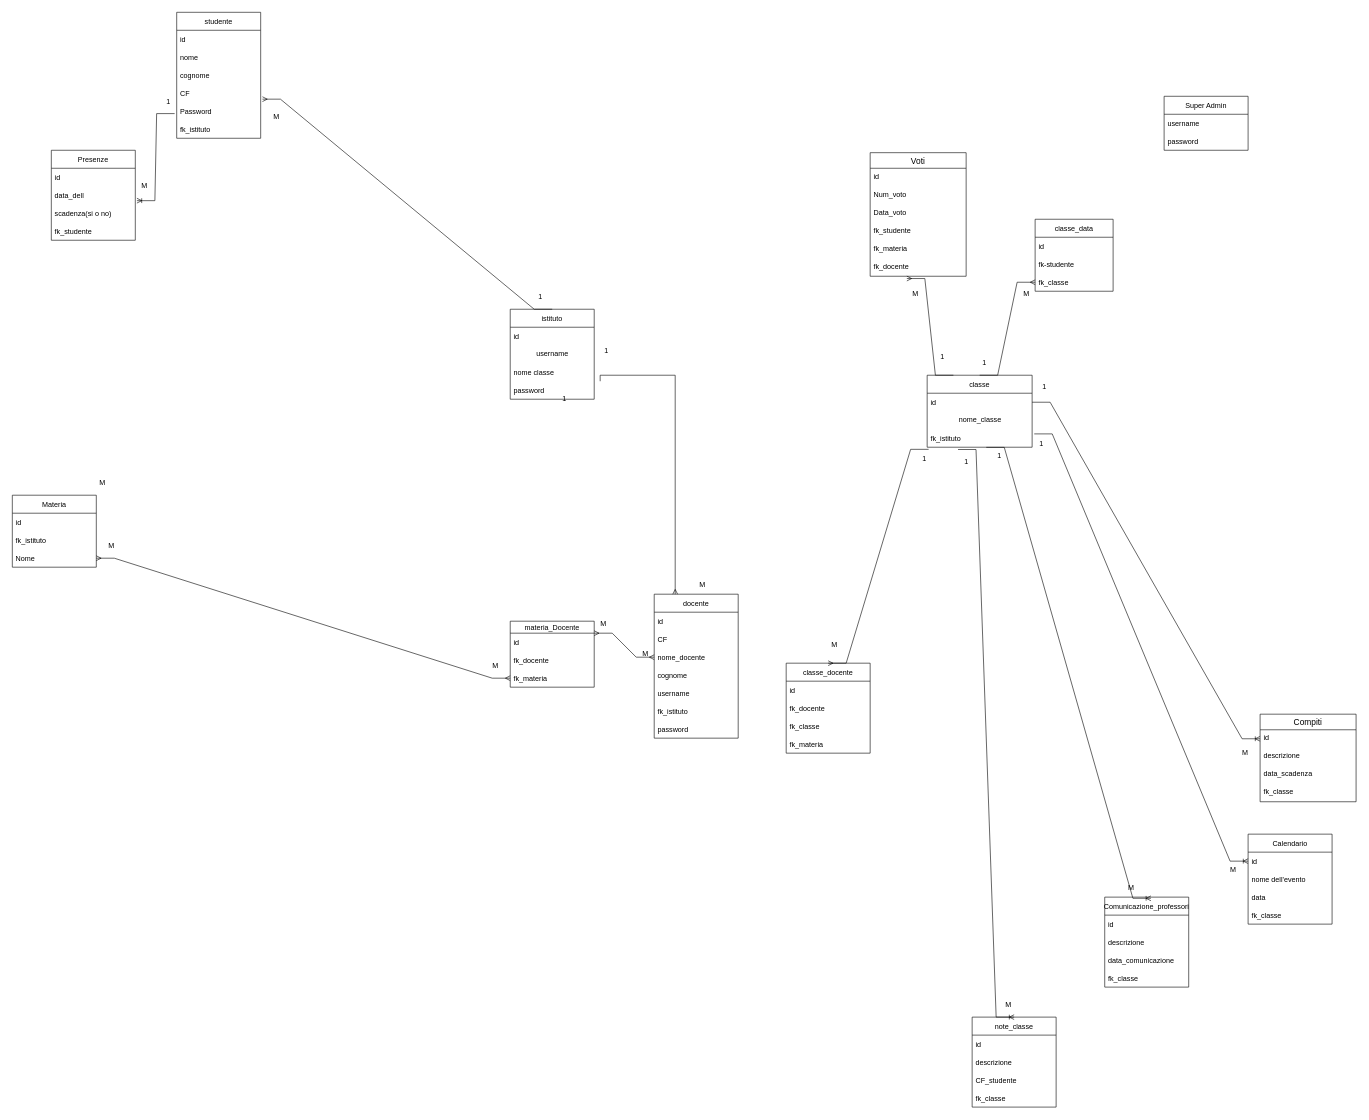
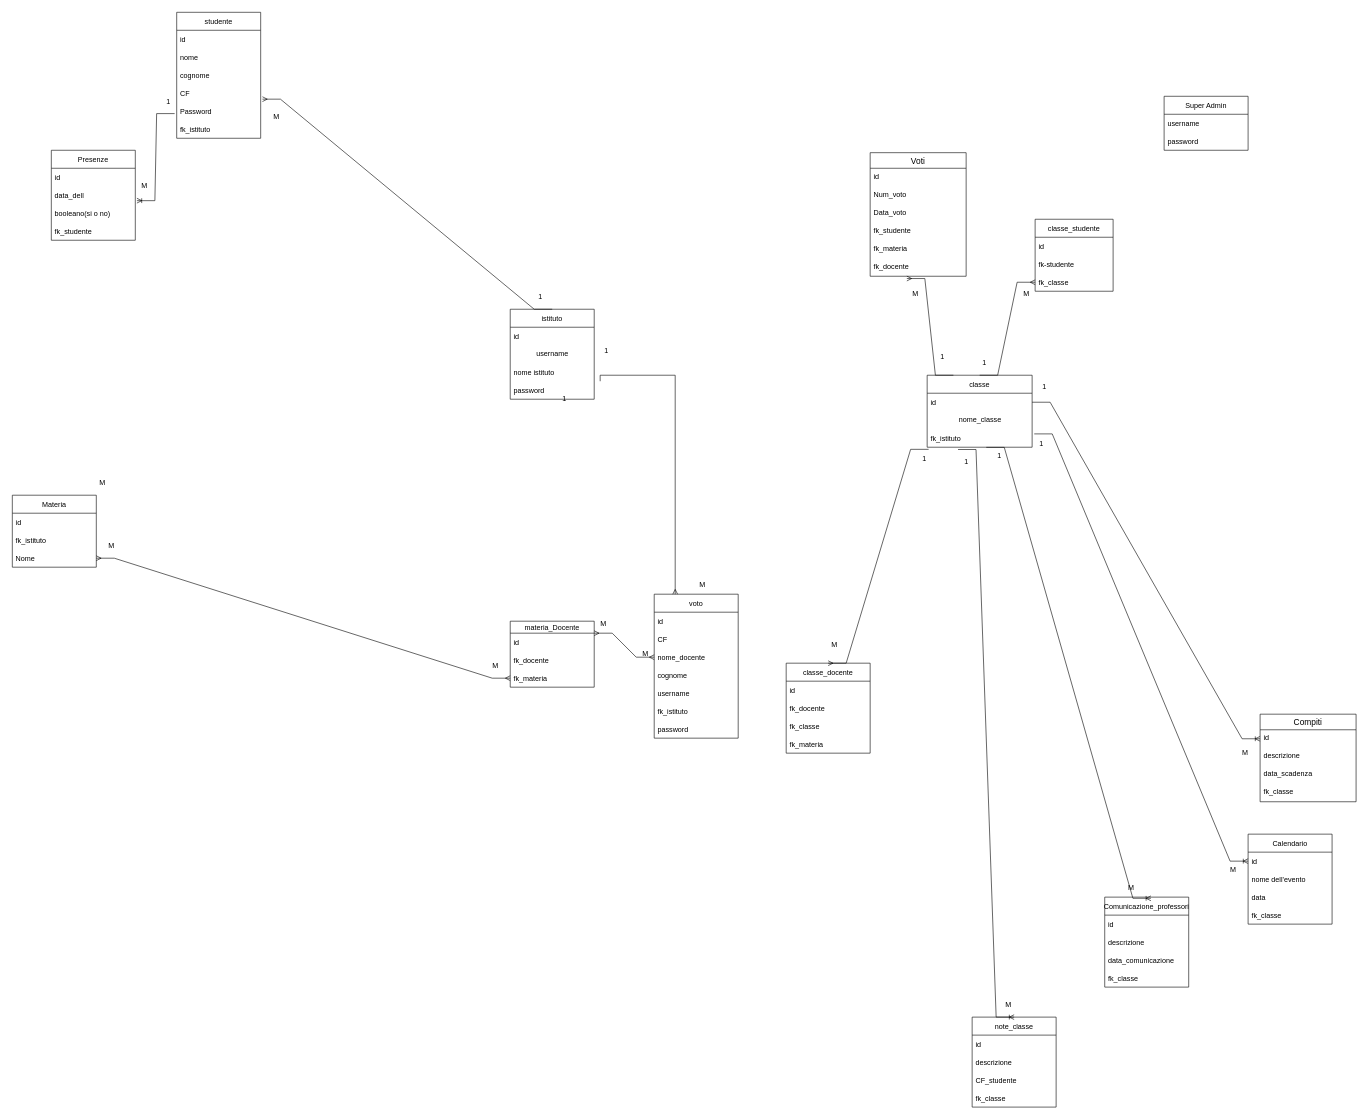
- <mxCell id="51" value="scadenza(si o no)" style="text;strokeColor=none;fillColor=none;align=left;verticalAlign=middle;spacingLeft=4;spacingRight=4;overflow=hidden;points=[[0,0.5],[1,0.5]];portConstraint=eastwest;rotatable=0;" parent="48" vertex="1"><mxGeometry y="90" width="140" height="30" as="geometry" /></mxCell>
+ <mxCell id="51" value="booleano(si o no)" style="text;strokeColor=none;fillColor=none;align=left;verticalAlign=middle;spacingLeft=4;spacingRight=4;overflow=hidden;points=[[0,0.5],[1,0.5]];portConstraint=eastwest;rotatable=0;" parent="48" vertex="1"><mxGeometry y="90" width="140" height="30" as="geometry" /></mxCell>
- <mxCell id="31" value="classe_data" style="swimlane;fontStyle=0;childLayout=stackLayout;horizontal=1;startSize=30;horizontalStack=0;resizeParent=1;resizeParentMax=0;resizeLast=0;collapsible=1;marginBottom=0;" parent="1" vertex="1"><mxGeometry x="1725" y="365" width="130" height="120" as="geometry" /></mxCell>
+ <mxCell id="31" value="classe_studente" style="swimlane;fontStyle=0;childLayout=stackLayout;horizontal=1;startSize=30;horizontalStack=0;resizeParent=1;resizeParentMax=0;resizeLast=0;collapsible=1;marginBottom=0;" parent="1" vertex="1"><mxGeometry x="1725" y="365" width="130" height="120" as="geometry" /></mxCell>
- <mxCell id="20" value="nome classe" style="text;strokeColor=none;fillColor=none;align=left;verticalAlign=middle;spacingLeft=4;spacingRight=4;overflow=hidden;points=[[0,0.5],[1,0.5]];portConstraint=eastwest;rotatable=0;" parent="17" vertex="1"><mxGeometry y="90" width="140" height="30" as="geometry" /></mxCell>
+ <mxCell id="20" value="nome istituto" style="text;strokeColor=none;fillColor=none;align=left;verticalAlign=middle;spacingLeft=4;spacingRight=4;overflow=hidden;points=[[0,0.5],[1,0.5]];portConstraint=eastwest;rotatable=0;" parent="17" vertex="1"><mxGeometry y="90" width="140" height="30" as="geometry" /></mxCell>
- <mxCell id="2" value="docente" style="swimlane;fontStyle=0;childLayout=stackLayout;horizontal=1;startSize=30;horizontalStack=0;resizeParent=1;resizeParentMax=0;resizeLast=0;collapsible=1;marginBottom=0;" parent="1" vertex="1"><mxGeometry x="1090" y="990" width="140" height="240" as="geometry" /></mxCell>
+ <mxCell id="2" value="voto" style="swimlane;fontStyle=0;childLayout=stackLayout;horizontal=1;startSize=30;horizontalStack=0;resizeParent=1;resizeParentMax=0;resizeLast=0;collapsible=1;marginBottom=0;" parent="1" vertex="1"><mxGeometry x="1090" y="990" width="140" height="240" as="geometry" /></mxCell>
